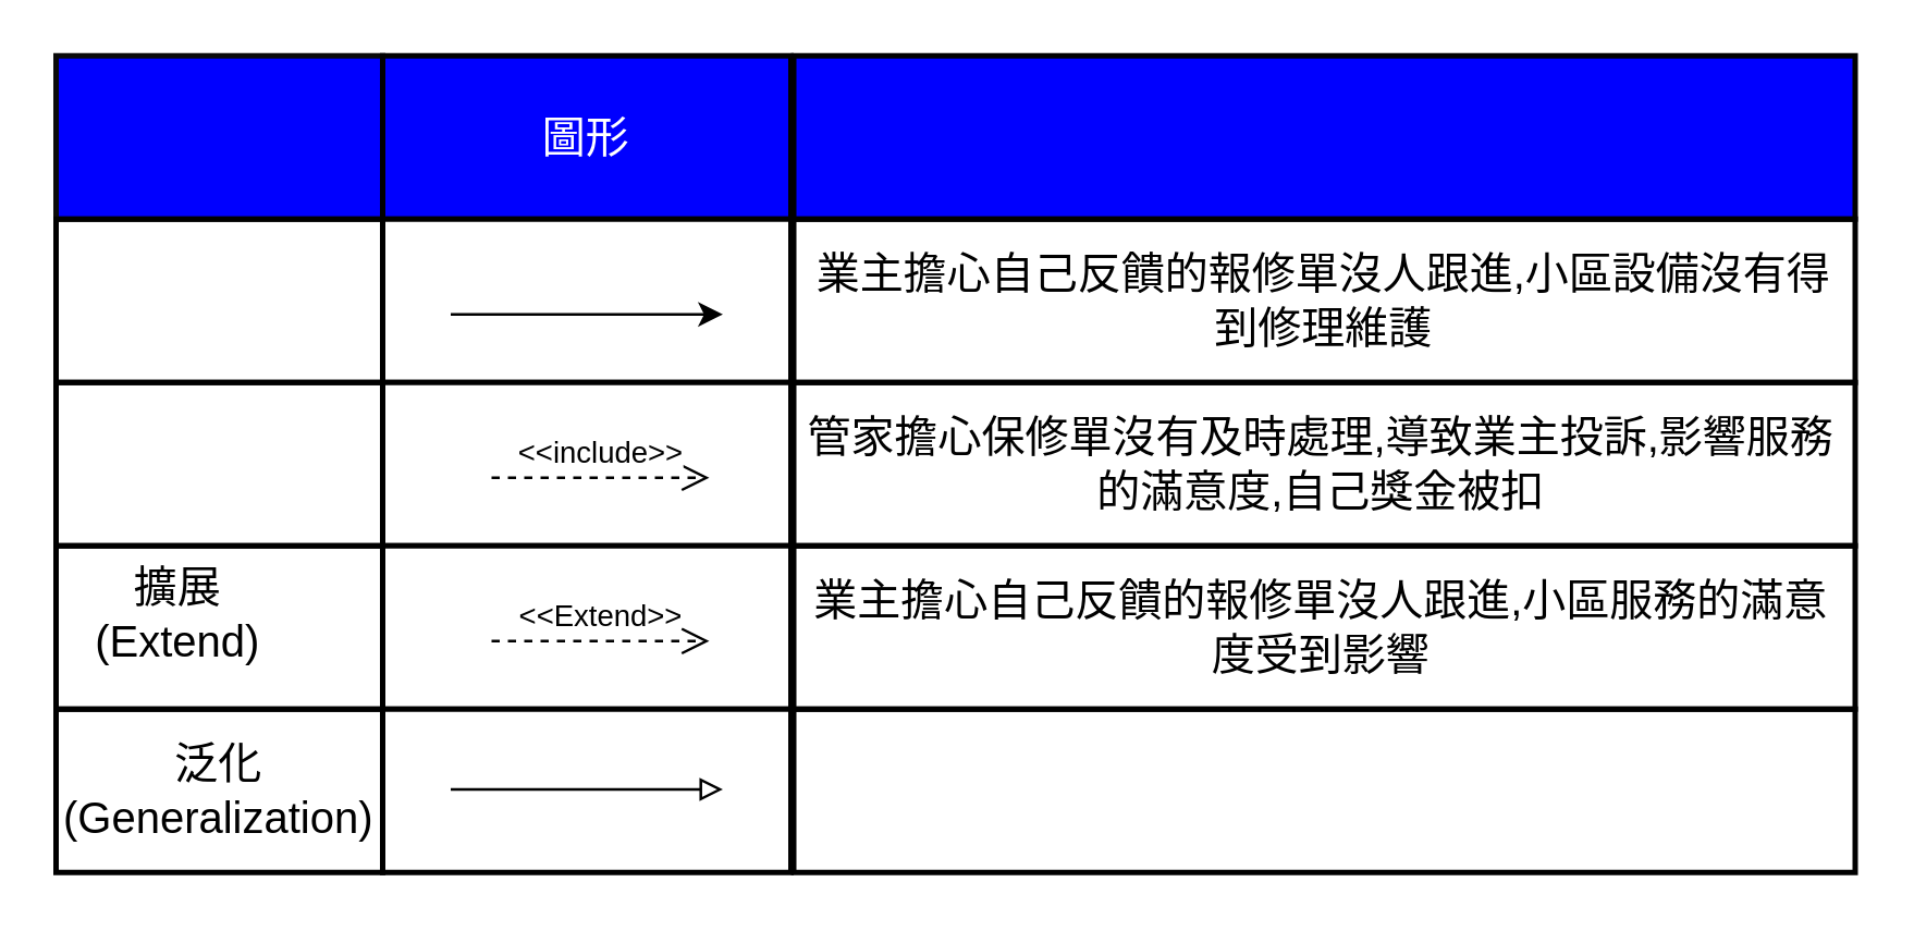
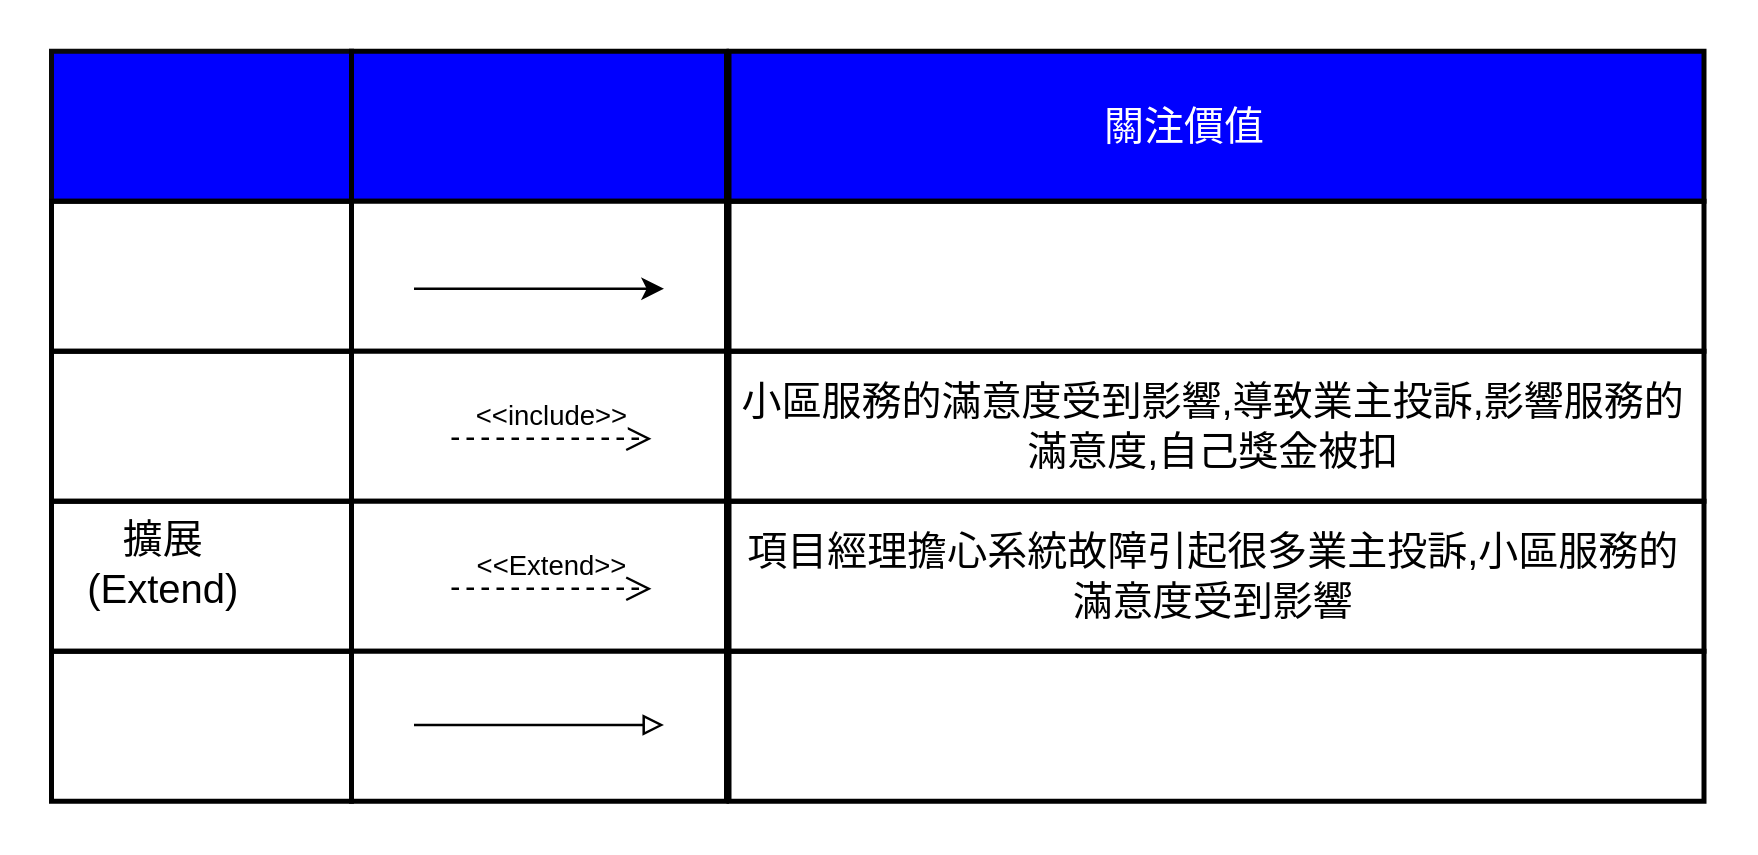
- <mxCell id="24" value="圖形" style="text;html=1;align=center;verticalAlign=middle;whiteSpace=wrap;rounded=0;fontFamily=Helvetica;fontSize=16;fontColor=#FFFFFF;container=0;" vertex="1" parent="1"><mxGeometry x="185" y="35" width="60" height="30" as="geometry" /></mxCell>
+ <mxCell id="12" value="關注價值" style="text;html=1;align=center;verticalAlign=middle;whiteSpace=wrap;rounded=0;fontFamily=Helvetica;fontSize=16;fontColor=#FFFFFF;container=0;" vertex="1" parent="9"><mxGeometry x="141" y="15" width="85" height="30" as="geometry" /></mxCell>
- <mxCell id="13" value="&lt;font&gt;業主擔心自己反饋的報修單沒人跟進,小區設備沒有得到修理維護&lt;/font&gt;" style="text;html=1;align=center;verticalAlign=middle;whiteSpace=wrap;rounded=0;fontFamily=Helvetica;fontSize=16;fontColor=default;container=0;" vertex="1" parent="9"><mxGeometry x="1" y="75" width="390" height="30" as="geometry" /></mxCell>
- <mxCell id="15" value="管家擔心保修單沒有及時處理,導致業主投訴,影響服務的滿意度,自己獎金被扣" style="text;html=1;align=center;verticalAlign=middle;whiteSpace=wrap;rounded=0;fontFamily=Helvetica;fontSize=16;fontColor=default;fontStyle=0;container=0;" vertex="1" parent="9"><mxGeometry y="135" width="390" height="30" as="geometry" /></mxCell>
+ <mxCell id="15" value="小區服務的滿意度受到影響,導致業主投訴,影響服務的滿意度,自己獎金被扣" style="text;html=1;align=center;verticalAlign=middle;whiteSpace=wrap;rounded=0;fontFamily=Helvetica;fontSize=16;fontColor=default;fontStyle=0;container=0;" vertex="1" parent="9"><mxGeometry y="135" width="390" height="30" as="geometry" /></mxCell>
- <mxCell id="18" value="&lt;font&gt;業主擔心自己反饋的報修單沒人跟進,小區服務的滿意度受到影響&lt;/font&gt;" style="text;html=1;align=center;verticalAlign=middle;whiteSpace=wrap;rounded=0;fontFamily=Helvetica;fontSize=16;fontColor=default;container=0;" vertex="1" parent="9"><mxGeometry y="195" width="390" height="30" as="geometry" /></mxCell>
+ <mxCell id="18" value="&lt;font&gt;項目經理擔心系統故障引起很多業主投訴,小區服務的滿意度受到影響&lt;/font&gt;" style="text;html=1;align=center;verticalAlign=middle;whiteSpace=wrap;rounded=0;fontFamily=Helvetica;fontSize=16;fontColor=default;container=0;" vertex="1" parent="9"><mxGeometry y="195" width="390" height="30" as="geometry" /></mxCell>
- <mxCell id="7" value="泛化(Generalization)" style="text;html=1;align=center;verticalAlign=middle;whiteSpace=wrap;rounded=0;fontFamily=Helvetica;fontSize=16;fontColor=default;container=0;labelBorderColor=none;strokeWidth=2;" vertex="1" parent="1"><mxGeometry x="45" y="275" width="70" height="30" as="geometry" /></mxCell>
